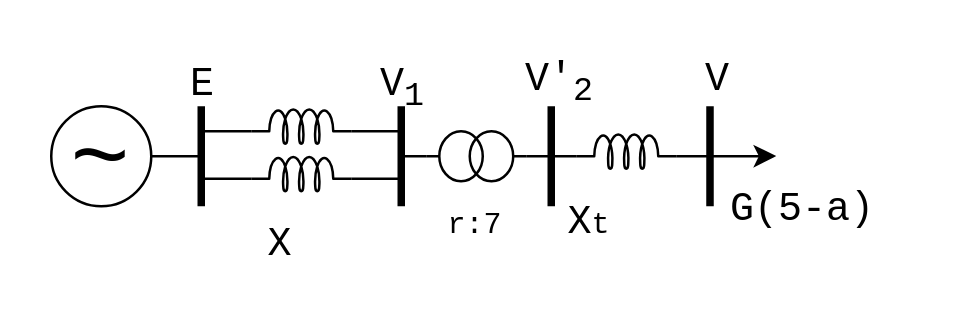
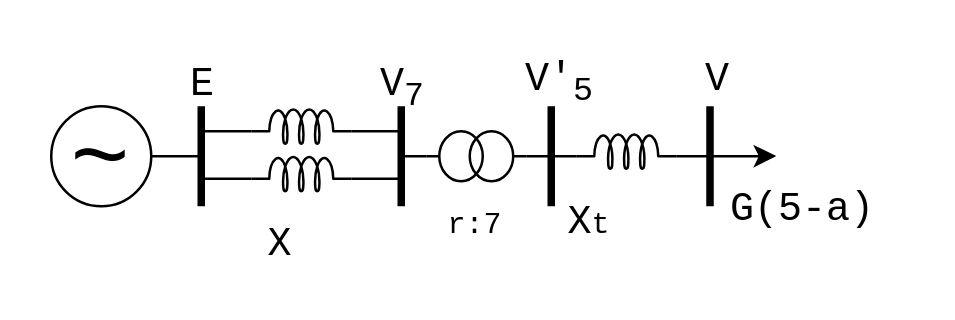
- <mxCell id="17" value="&lt;font style=&quot;font-size: 16px&quot; face=&quot;Courier New&quot;&gt;V'&lt;sub&gt;2&lt;/sub&gt;&lt;/font&gt;" style="text;html=1;resizable=0;points=[];autosize=1;align=left;verticalAlign=top;spacingTop=-4;" parent="1" vertex="1"><mxGeometry x="208" y="20" width="40" height="20" as="geometry" /></mxCell>
+ <mxCell id="17" value="&lt;font style=&quot;font-size: 16px&quot; face=&quot;Courier New&quot;&gt;V'&lt;sub&gt;5&lt;/sub&gt;&lt;/font&gt;" style="text;html=1;resizable=0;points=[];autosize=1;align=left;verticalAlign=top;spacingTop=-4;" parent="1" vertex="1"><mxGeometry x="208" y="20" width="40" height="20" as="geometry" /></mxCell>
- <mxCell id="16" value="&lt;font style=&quot;font-size: 16px&quot; face=&quot;Courier New&quot;&gt;V&lt;sub&gt;1&lt;/sub&gt;&lt;/font&gt;" style="text;html=1;resizable=0;points=[];autosize=1;align=left;verticalAlign=top;spacingTop=-4;" parent="1" vertex="1"><mxGeometry x="150" y="22" width="30" height="20" as="geometry" /></mxCell>
+ <mxCell id="16" value="&lt;font style=&quot;font-size: 16px&quot; face=&quot;Courier New&quot;&gt;V&lt;sub&gt;7&lt;/sub&gt;&lt;/font&gt;" style="text;html=1;resizable=0;points=[];autosize=1;align=left;verticalAlign=top;spacingTop=-4;" parent="1" vertex="1"><mxGeometry x="150" y="22" width="30" height="20" as="geometry" /></mxCell>
